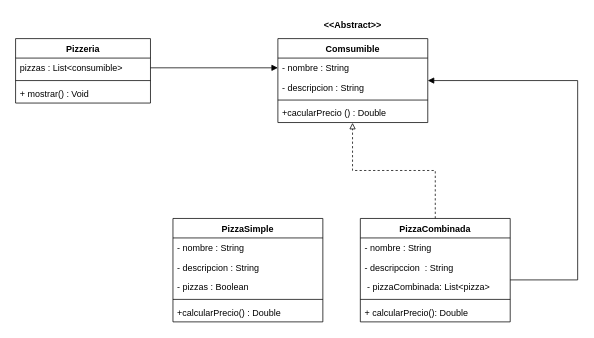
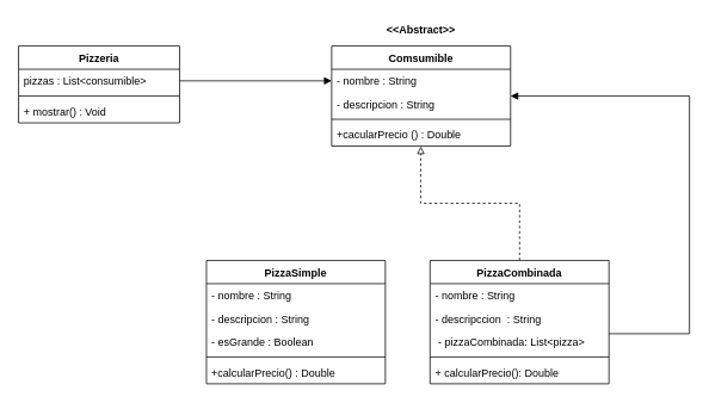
- <mxCell id="11" value="- pizzas : Boolean" style="text;strokeColor=none;fillColor=none;align=left;verticalAlign=top;spacingLeft=4;spacingRight=4;overflow=hidden;rotatable=0;points=[[0,0.5],[1,0.5]];portConstraint=eastwest;" vertex="1" parent="8"><mxGeometry y="78" width="200" height="26" as="geometry" /></mxCell>
+ <mxCell id="11" value="- esGrande : Boolean" style="text;strokeColor=none;fillColor=none;align=left;verticalAlign=top;spacingLeft=4;spacingRight=4;overflow=hidden;rotatable=0;points=[[0,0.5],[1,0.5]];portConstraint=eastwest;" vertex="1" parent="8"><mxGeometry y="78" width="200" height="26" as="geometry" /></mxCell>
